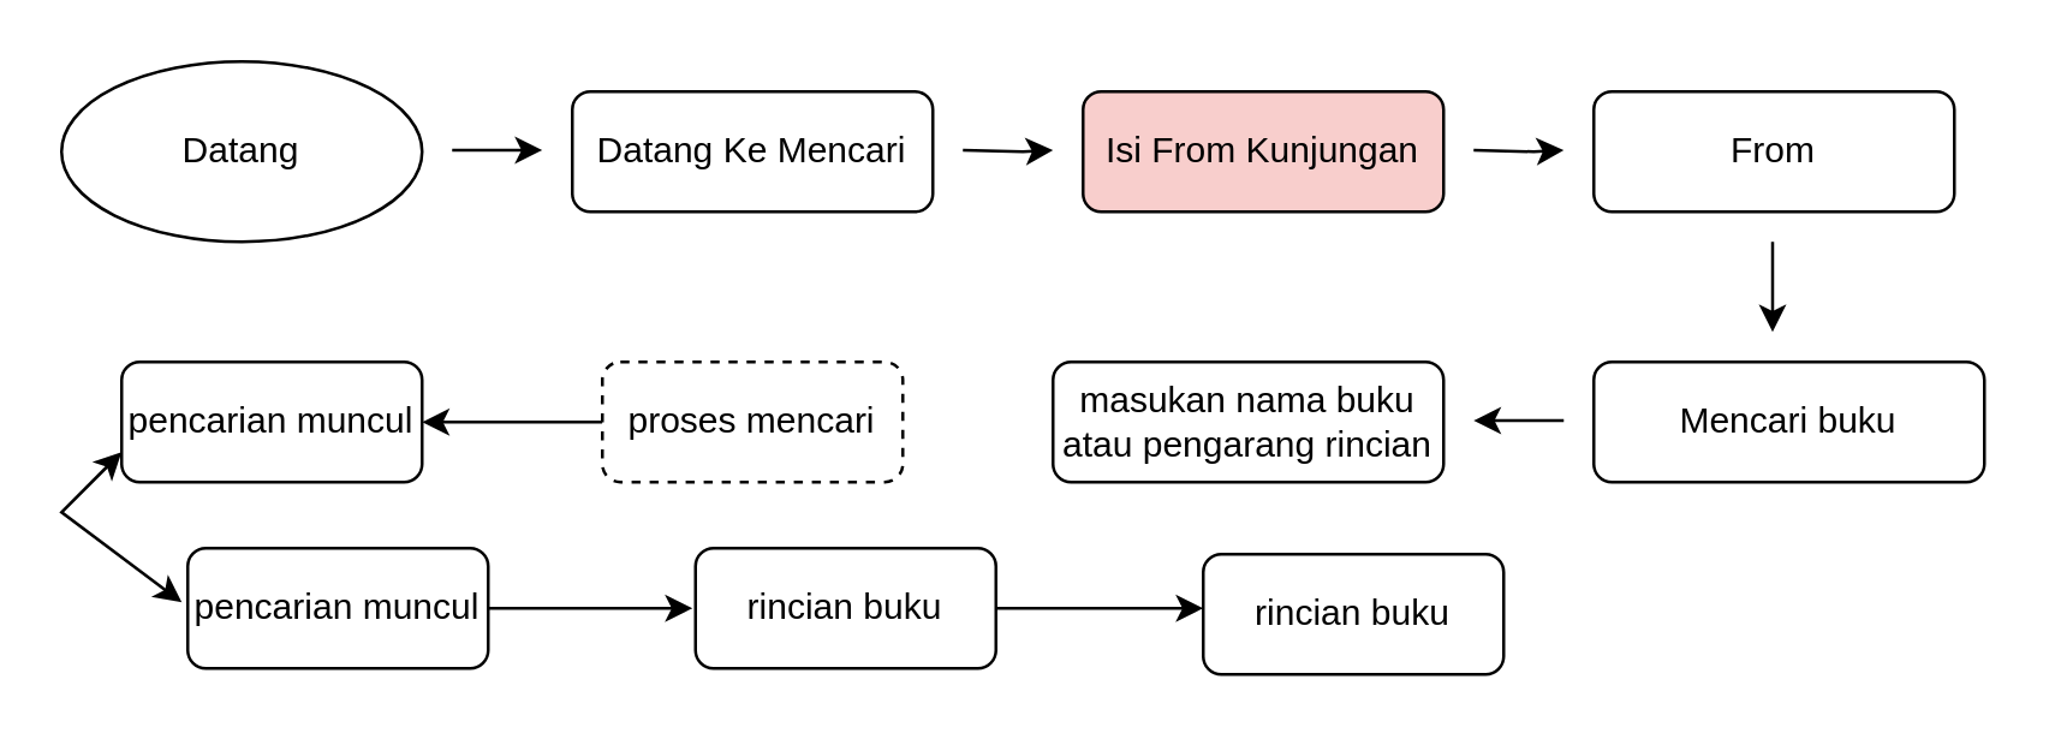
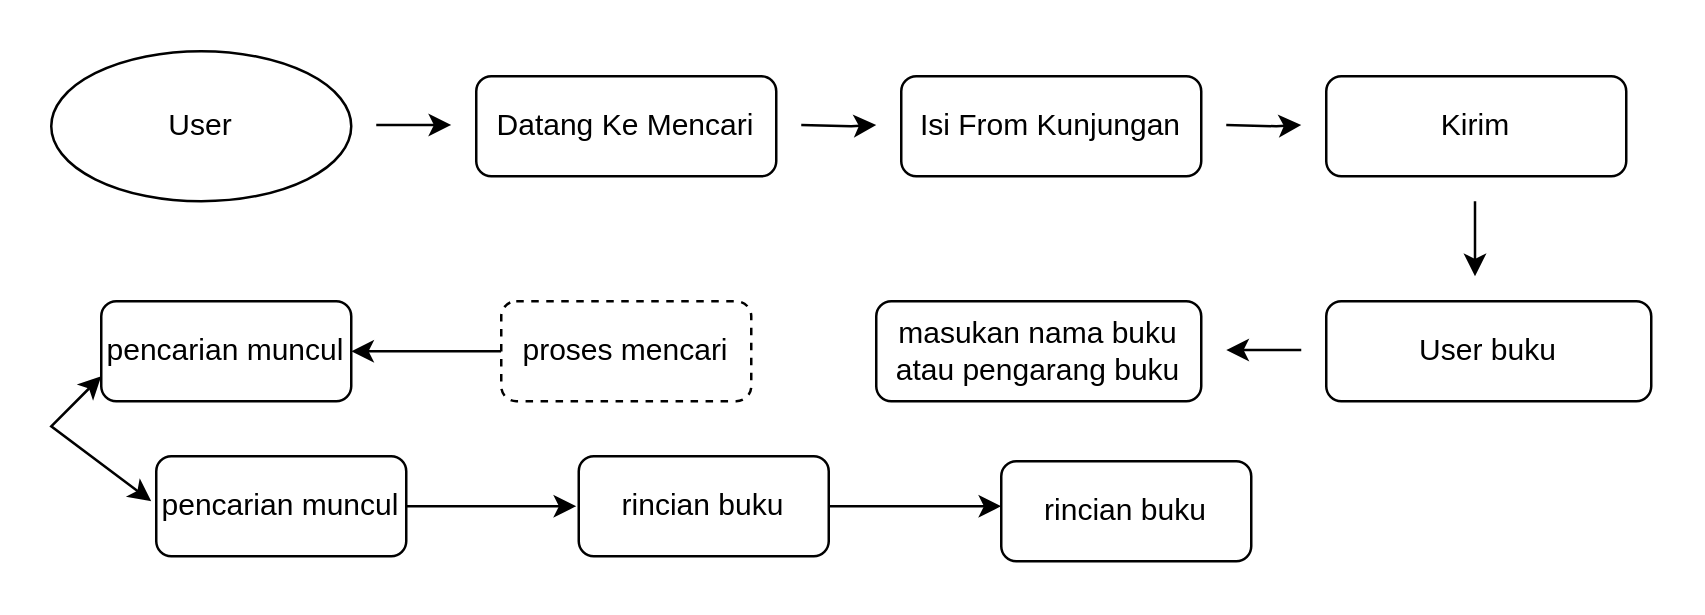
- <mxCell id="2" value="Datang" style="ellipse;whiteSpace=wrap;html=1;" vertex="1" parent="1"><mxGeometry x="20" y="20" width="120" height="60" as="geometry" /></mxCell>
+ <mxCell id="2" value="User" style="ellipse;whiteSpace=wrap;html=1;" vertex="1" parent="1"><mxGeometry x="20" y="20" width="120" height="60" as="geometry" /></mxCell>
- <mxCell id="6" value="Isi From Kunjungan" style="rounded=1;whiteSpace=wrap;html=1;fillColor=#f8cecc;" vertex="1" parent="1"><mxGeometry x="360" y="30" width="120" height="40" as="geometry" /></mxCell>
+ <mxCell id="6" value="Isi From Kunjungan" style="rounded=1;whiteSpace=wrap;html=1;" vertex="1" parent="1"><mxGeometry x="360" y="30" width="120" height="40" as="geometry" /></mxCell>
- <mxCell id="7" value="From" style="rounded=1;whiteSpace=wrap;html=1;" vertex="1" parent="1"><mxGeometry x="530" y="30" width="120" height="40" as="geometry" /></mxCell>
+ <mxCell id="7" value="Kirim" style="rounded=1;whiteSpace=wrap;html=1;" vertex="1" parent="1"><mxGeometry x="530" y="30" width="120" height="40" as="geometry" /></mxCell>
- <mxCell id="12" value="masukan nama buku atau pengarang rincian" style="rounded=1;whiteSpace=wrap;html=1;" vertex="1" parent="1"><mxGeometry x="350" y="120" width="130" height="40" as="geometry" /></mxCell>
+ <mxCell id="12" value="masukan nama buku atau pengarang buku" style="rounded=1;whiteSpace=wrap;html=1;" vertex="1" parent="1"><mxGeometry x="350" y="120" width="130" height="40" as="geometry" /></mxCell>
- <mxCell id="10" value="Mencari buku" style="rounded=1;whiteSpace=wrap;html=1;" vertex="1" parent="1"><mxGeometry x="530" y="120" width="130" height="40" as="geometry" /></mxCell>
+ <mxCell id="10" value="User buku" style="rounded=1;whiteSpace=wrap;html=1;" vertex="1" parent="1"><mxGeometry x="530" y="120" width="130" height="40" as="geometry" /></mxCell>
